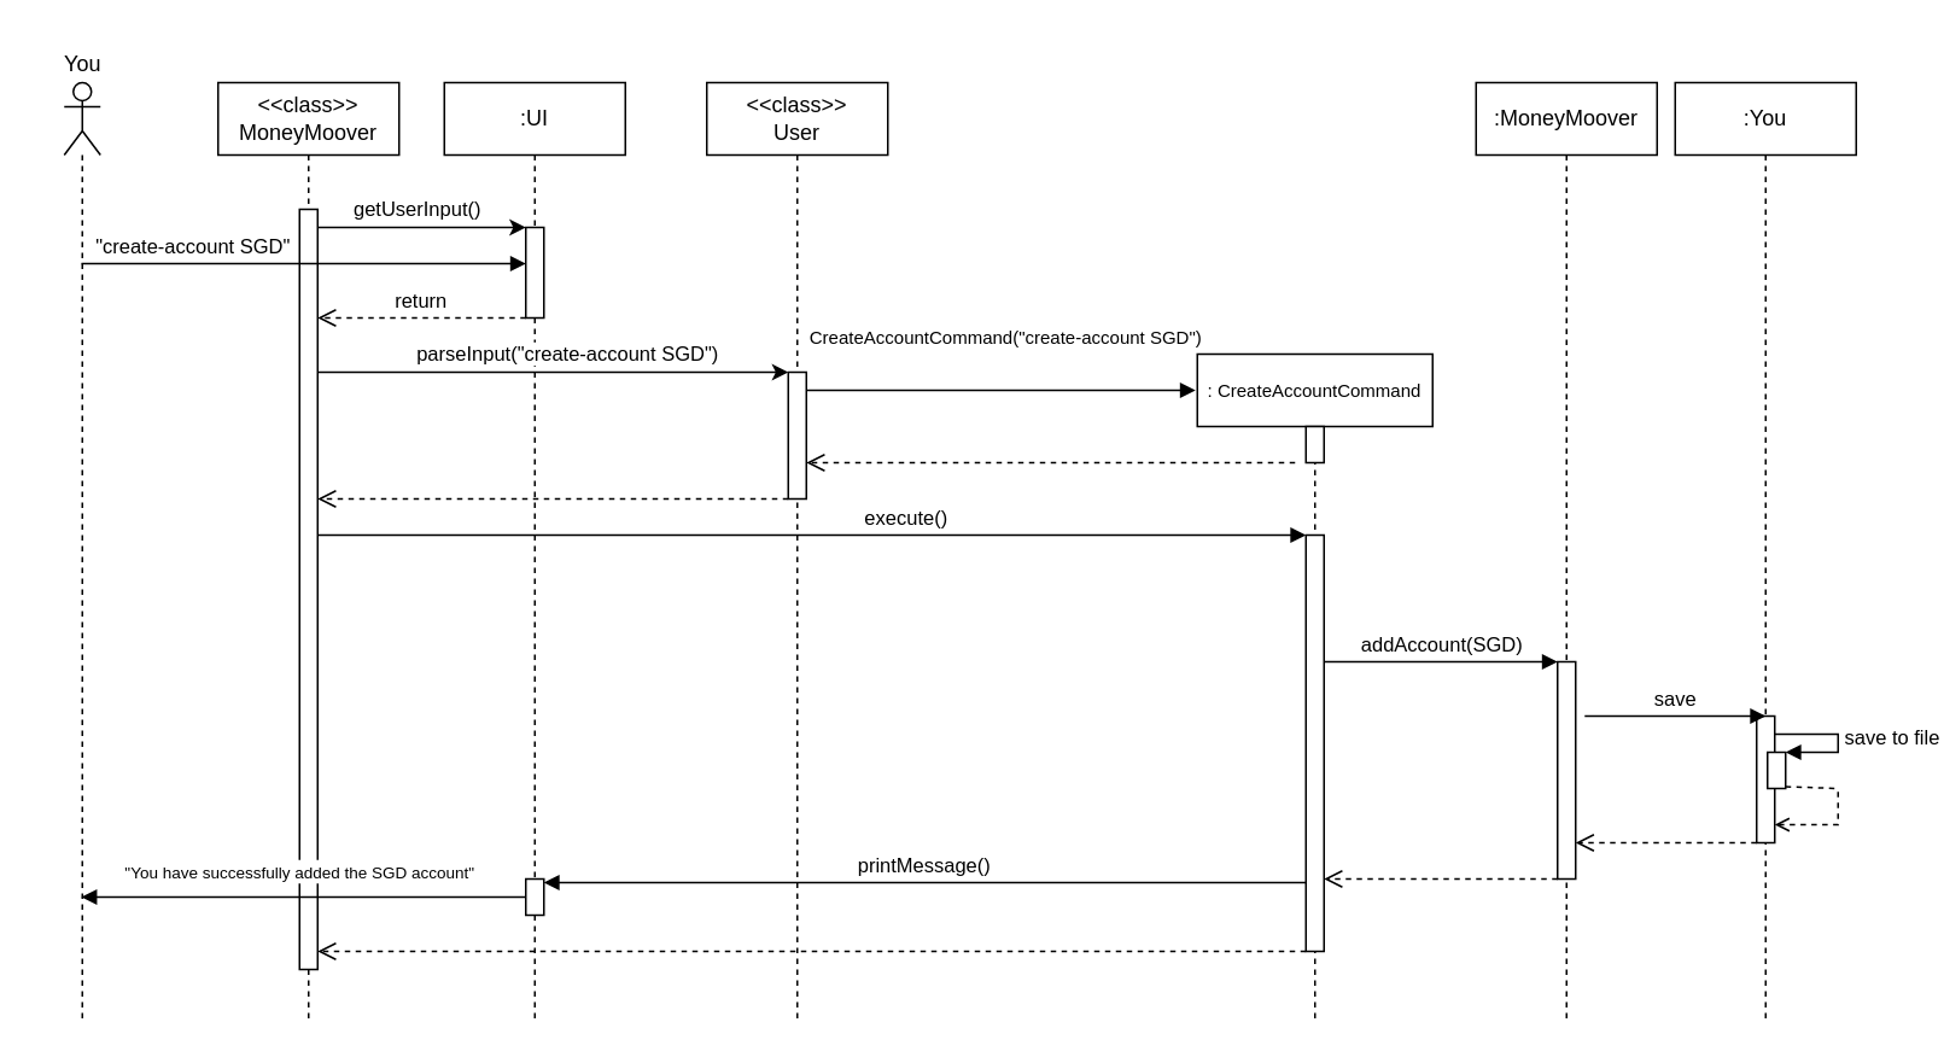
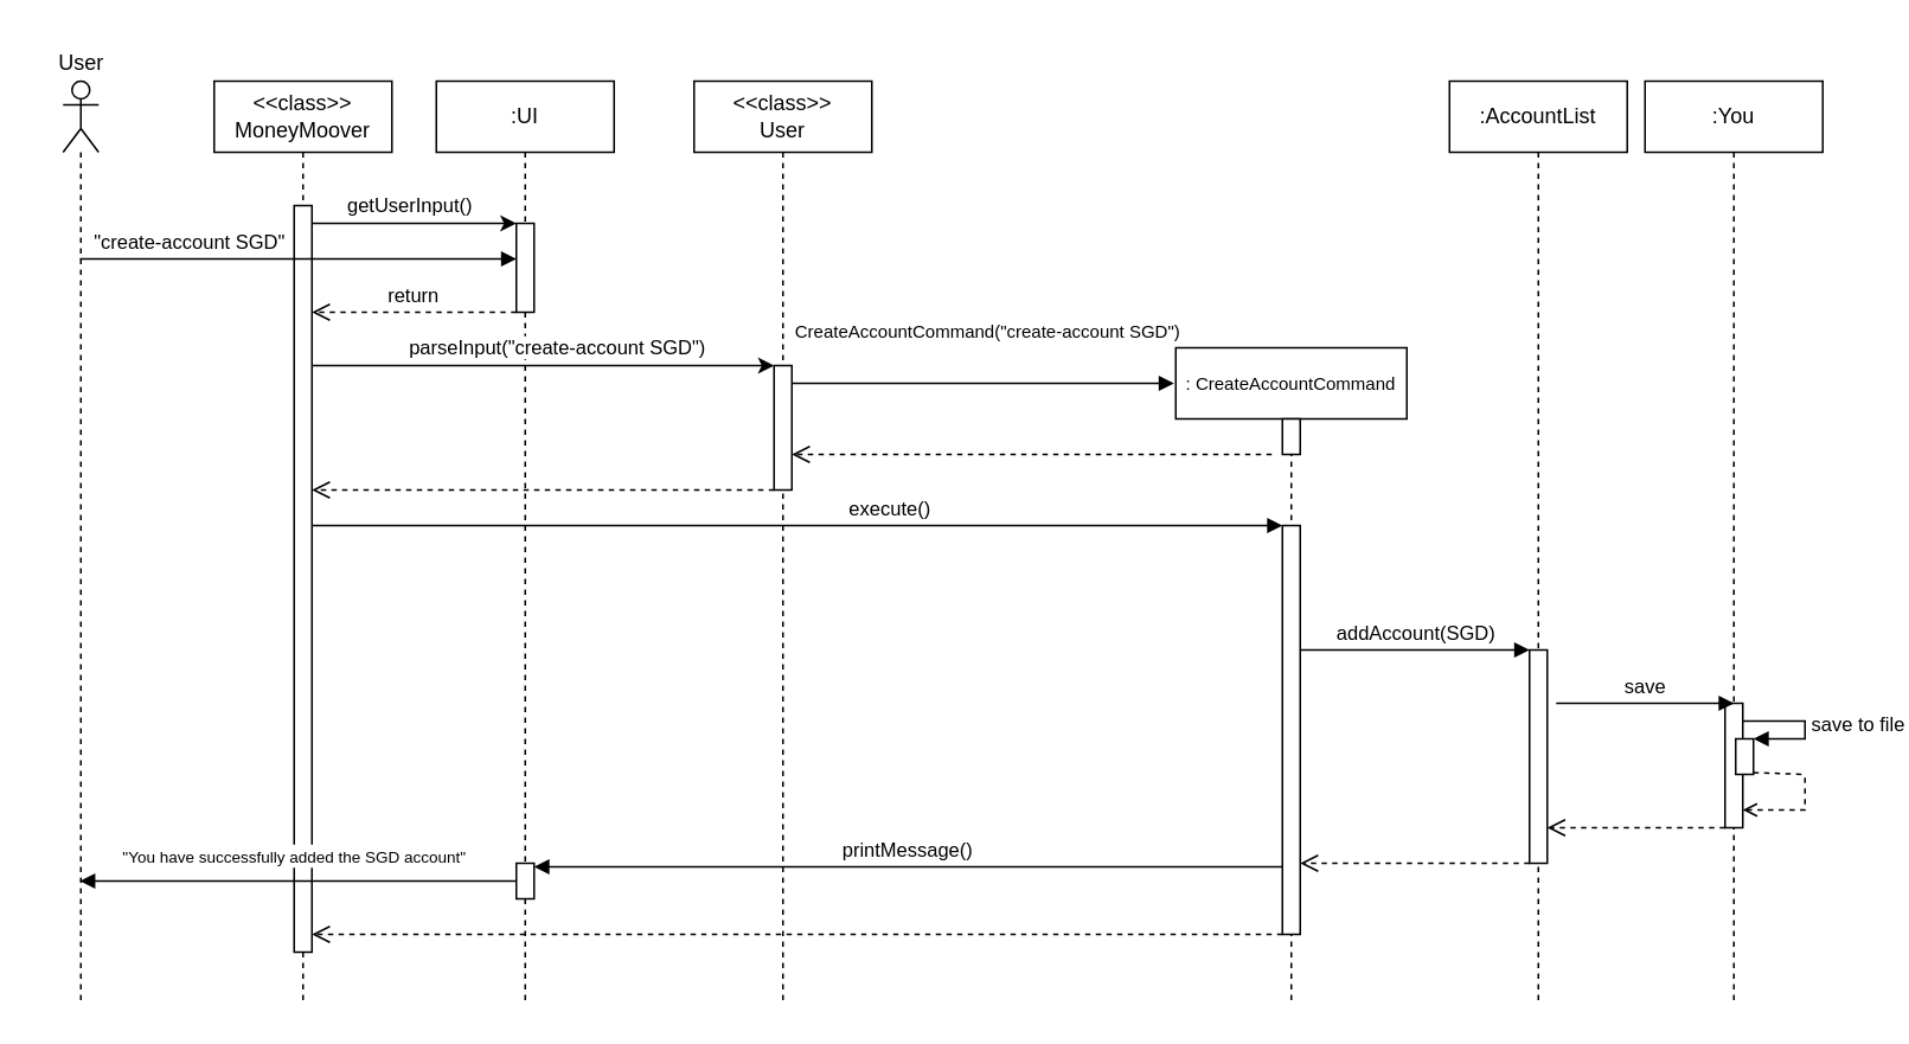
- <mxCell id="34" value="You" style="text;html=1;align=center;verticalAlign=middle;resizable=0;points=[];autosize=1;strokeColor=none;fillColor=none;" parent="1" vertex="1"><mxGeometry x="20" y="20" width="50" height="30" as="geometry" /></mxCell>
+ <mxCell id="34" value="User" style="text;html=1;align=center;verticalAlign=middle;resizable=0;points=[];autosize=1;strokeColor=none;fillColor=none;" parent="1" vertex="1"><mxGeometry x="20" y="20" width="50" height="30" as="geometry" /></mxCell>
- <mxCell id="21" value=":MoneyMoover" style="shape=umlLifeline;perimeter=lifelinePerimeter;whiteSpace=wrap;html=1;container=1;dropTarget=0;collapsible=0;recursiveResize=0;outlineConnect=0;portConstraint=eastwest;newEdgeStyle={&quot;edgeStyle&quot;:&quot;elbowEdgeStyle&quot;,&quot;elbow&quot;:&quot;vertical&quot;,&quot;curved&quot;:0,&quot;rounded&quot;:0};" parent="1" vertex="1"><mxGeometry x="815" y="45" width="100" height="520" as="geometry" /></mxCell>
+ <mxCell id="21" value=":AccountList" style="shape=umlLifeline;perimeter=lifelinePerimeter;whiteSpace=wrap;html=1;container=1;dropTarget=0;collapsible=0;recursiveResize=0;outlineConnect=0;portConstraint=eastwest;newEdgeStyle={&quot;edgeStyle&quot;:&quot;elbowEdgeStyle&quot;,&quot;elbow&quot;:&quot;vertical&quot;,&quot;curved&quot;:0,&quot;rounded&quot;:0};" parent="1" vertex="1"><mxGeometry x="815" y="45" width="100" height="520" as="geometry" /></mxCell>
